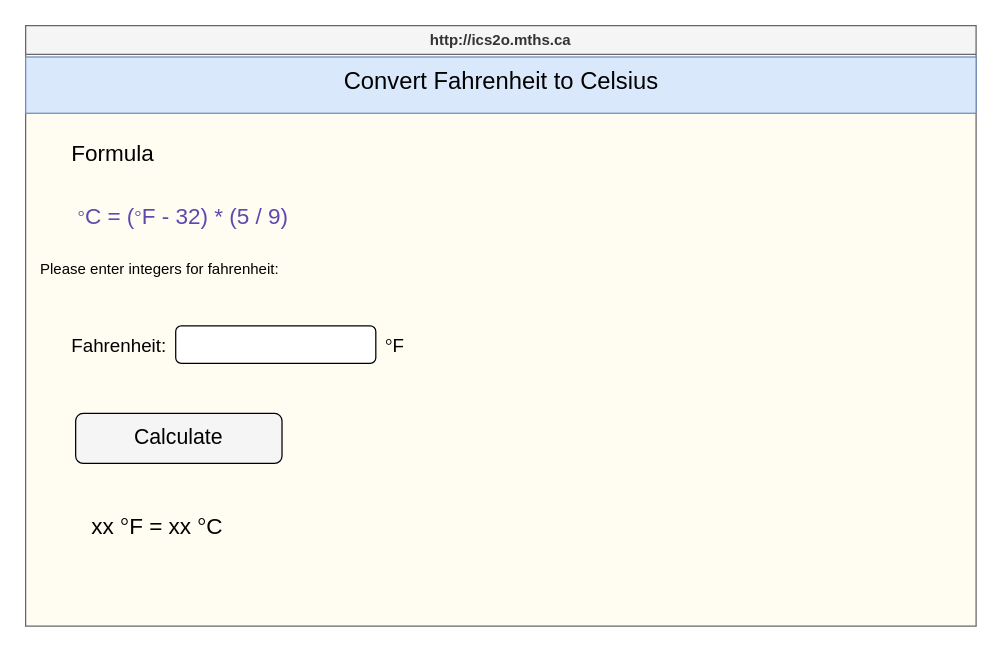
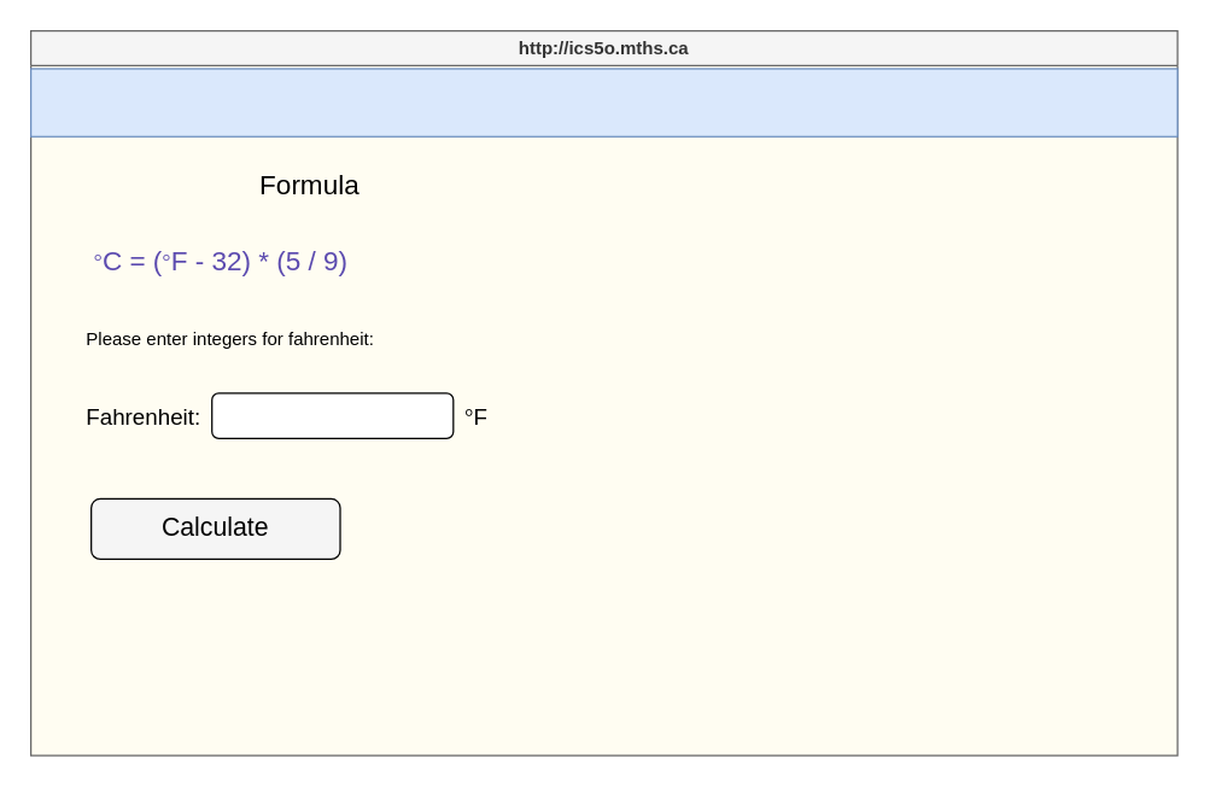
- <mxCell id="2" value="http://ics2o.mths.ca" style="swimlane;whiteSpace=wrap;html=1;verticalAlign=middle;fillColor=#f5f5f5;strokeColor=#666666;swimlaneFillColor=#FFFDF2;fontColor=#333333;" parent="1" vertex="1"><mxGeometry x="20" y="20" width="760" height="480" as="geometry" /></mxCell>
+ <mxCell id="2" value="http://ics5o.mths.ca" style="swimlane;whiteSpace=wrap;html=1;verticalAlign=middle;fillColor=#f5f5f5;strokeColor=#666666;swimlaneFillColor=#FFFDF2;fontColor=#333333;" parent="1" vertex="1"><mxGeometry x="20" y="20" width="760" height="480" as="geometry" /></mxCell>
- <mxCell id="4" value="&lt;font style=&quot;font-size: 19px;&quot;&gt;Convert Fahrenheit to Celsius&lt;/font&gt;" style="text;html=1;align=center;verticalAlign=middle;resizable=0;points=[];autosize=1;strokeColor=none;fillColor=none;" vertex="1" parent="2"><mxGeometry x="245" y="25" width="270" height="40" as="geometry" /></mxCell>
- <mxCell id="11" value="&lt;font style=&quot;font-size: 18px;&quot;&gt;Formula&lt;/font&gt;" style="text;html=1;align=left;verticalAlign=middle;resizable=0;points=[];autosize=1;strokeColor=none;fillColor=none;" vertex="1" parent="1"><mxGeometry x="55" y="103" width="90" height="40" as="geometry" /></mxCell>
+ <mxCell id="11" value="&lt;font style=&quot;font-size: 18px;&quot;&gt;Formula&lt;/font&gt;" style="text;html=1;align=left;verticalAlign=middle;resizable=0;points=[];autosize=1;strokeColor=none;fillColor=none;" vertex="1" parent="1"><mxGeometry x="170" y="103" width="90" height="40" as="geometry" /></mxCell>
- <mxCell id="6" value="Please enter integers for fahrenheit:" style="text;html=1;align=left;verticalAlign=middle;resizable=0;points=[];autosize=1;strokeColor=none;fillColor=none;" vertex="1" parent="2"><mxGeometry x="10" y="180" width="210" height="30" as="geometry" /></mxCell>
+ <mxCell id="6" value="Please enter integers for fahrenheit:" style="text;html=1;align=left;verticalAlign=middle;resizable=0;points=[];autosize=1;strokeColor=none;fillColor=none;" vertex="1" parent="2"><mxGeometry x="35" y="190" width="210" height="30" as="geometry" /></mxCell>
- <mxCell id="9" value="&lt;font style=&quot;font-size: 18px;&quot;&gt;xx&amp;nbsp;&lt;span style=&quot;color: rgb(0, 0, 0); font-family: &amp;quot;Helvetica Neue&amp;quot;, sans-serif; text-align: left; white-space: pre-wrap;&quot;&gt;°&lt;/span&gt;F = xx&amp;nbsp;&lt;span style=&quot;color: rgb(0, 0, 0); font-family: &amp;quot;Helvetica Neue&amp;quot;, sans-serif; text-align: left; white-space: pre-wrap;&quot;&gt;°&lt;/span&gt;C&lt;/font&gt;" style="text;html=1;align=center;verticalAlign=middle;resizable=0;points=[];autosize=1;strokeColor=none;fillColor=none;" vertex="1" parent="2"><mxGeometry x="40" y="380" width="130" height="40" as="geometry" /></mxCell>
